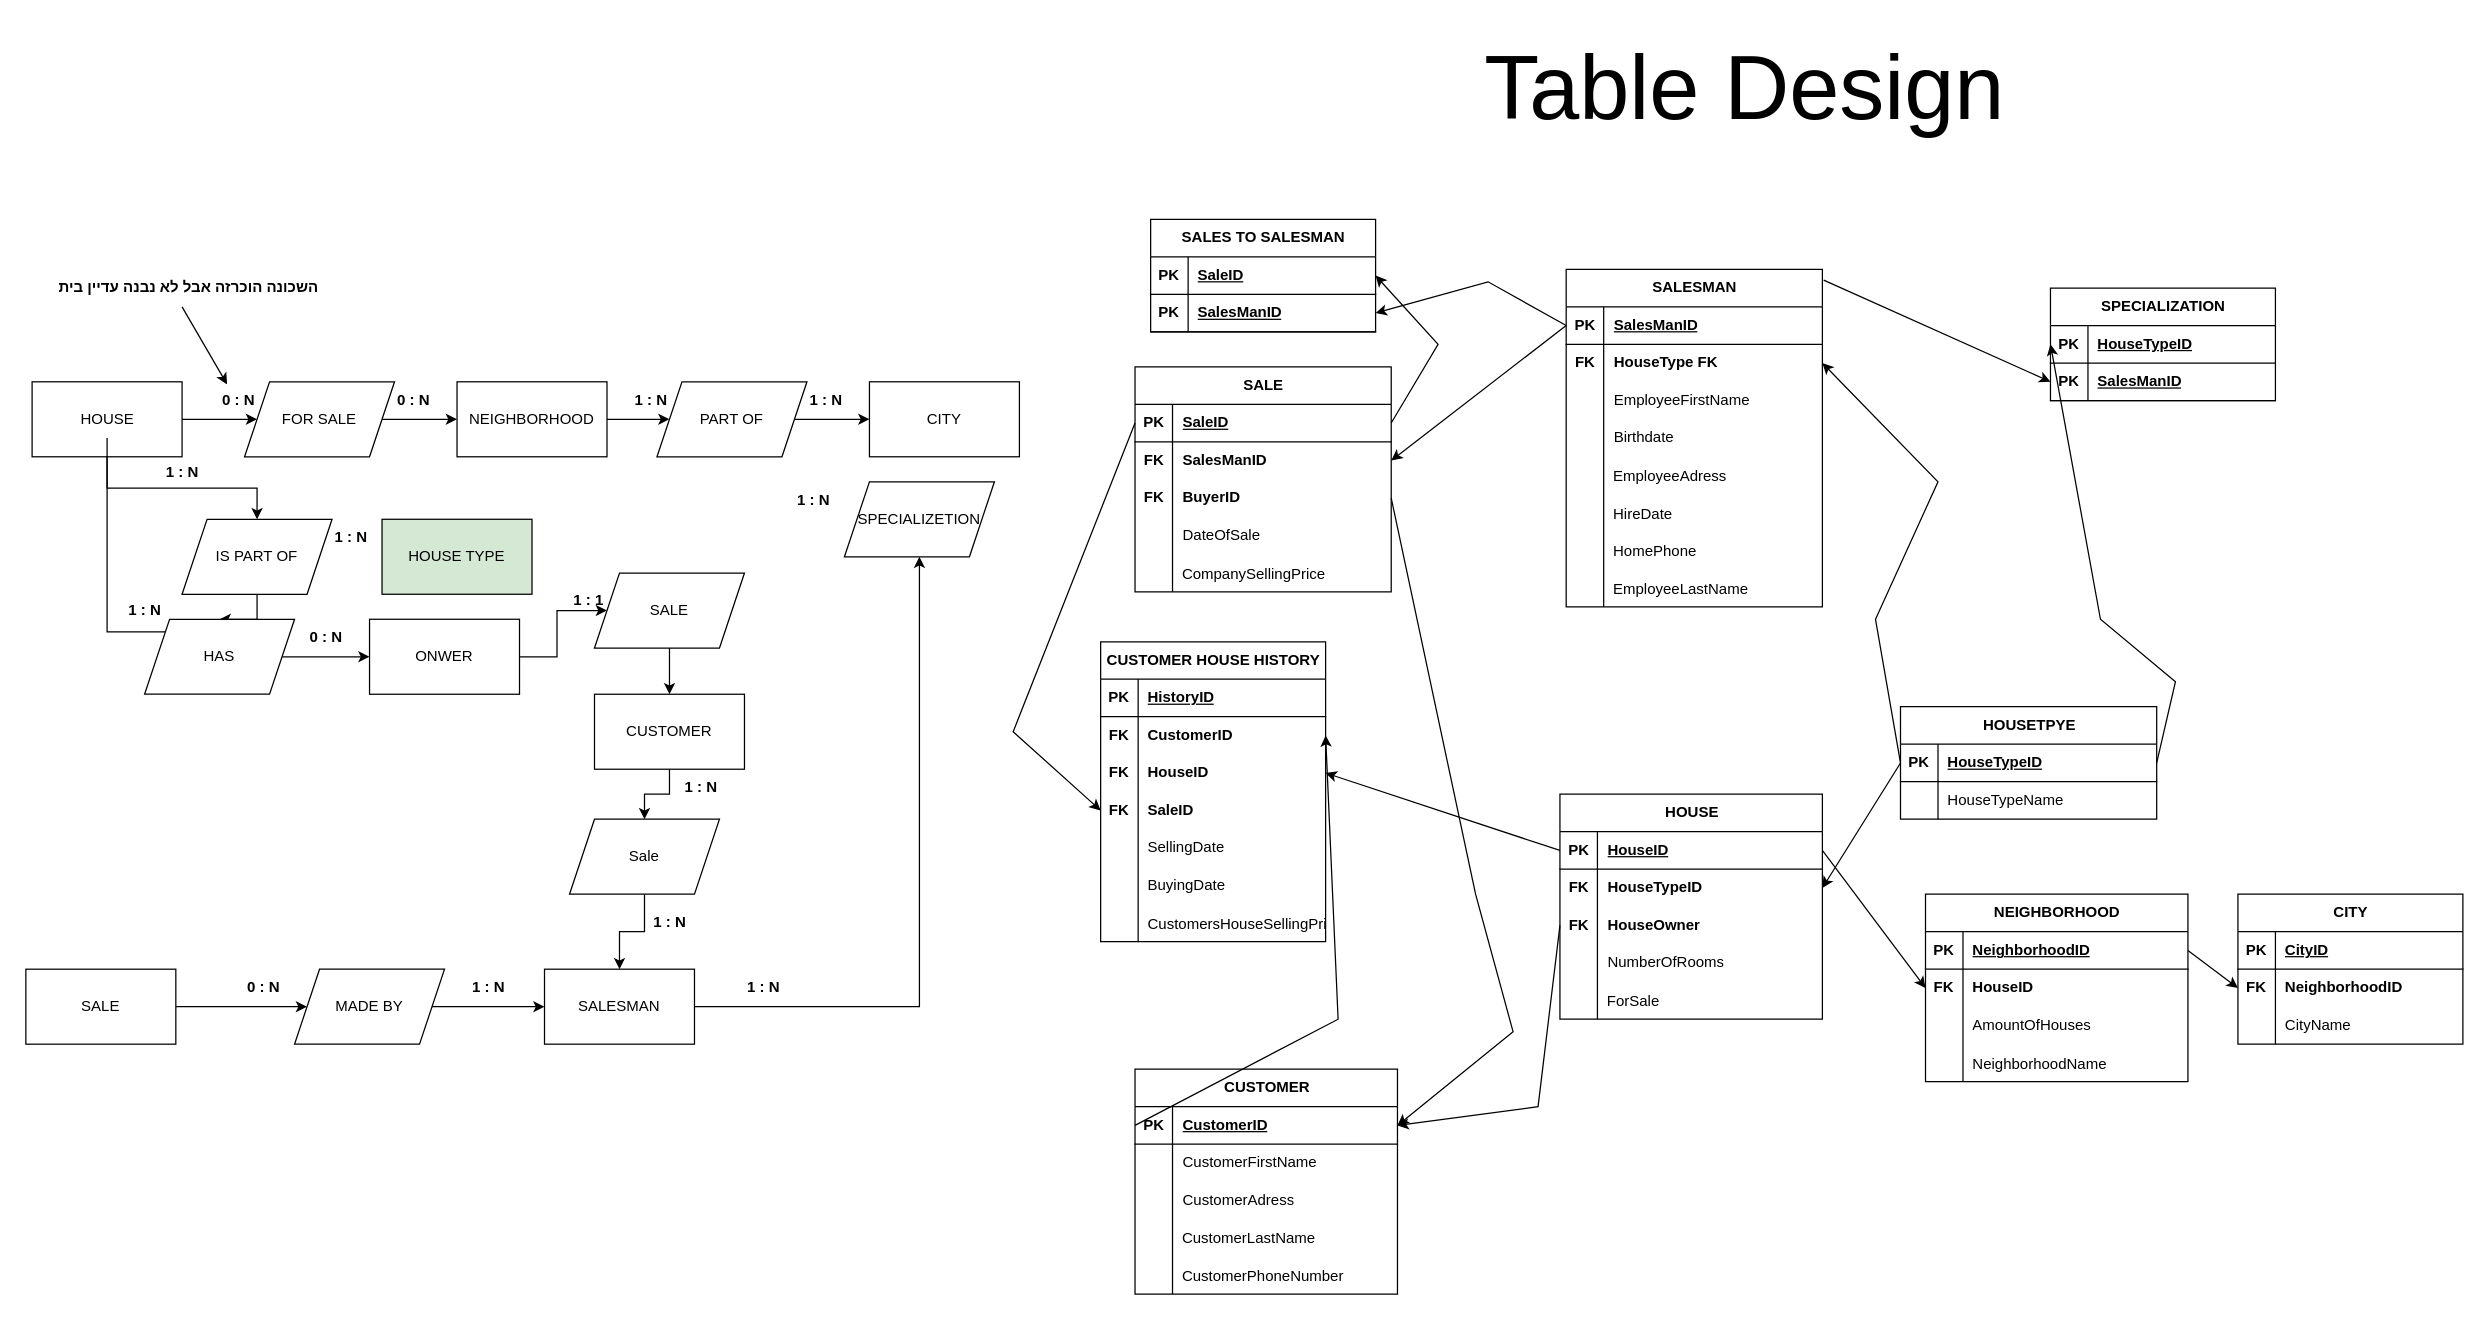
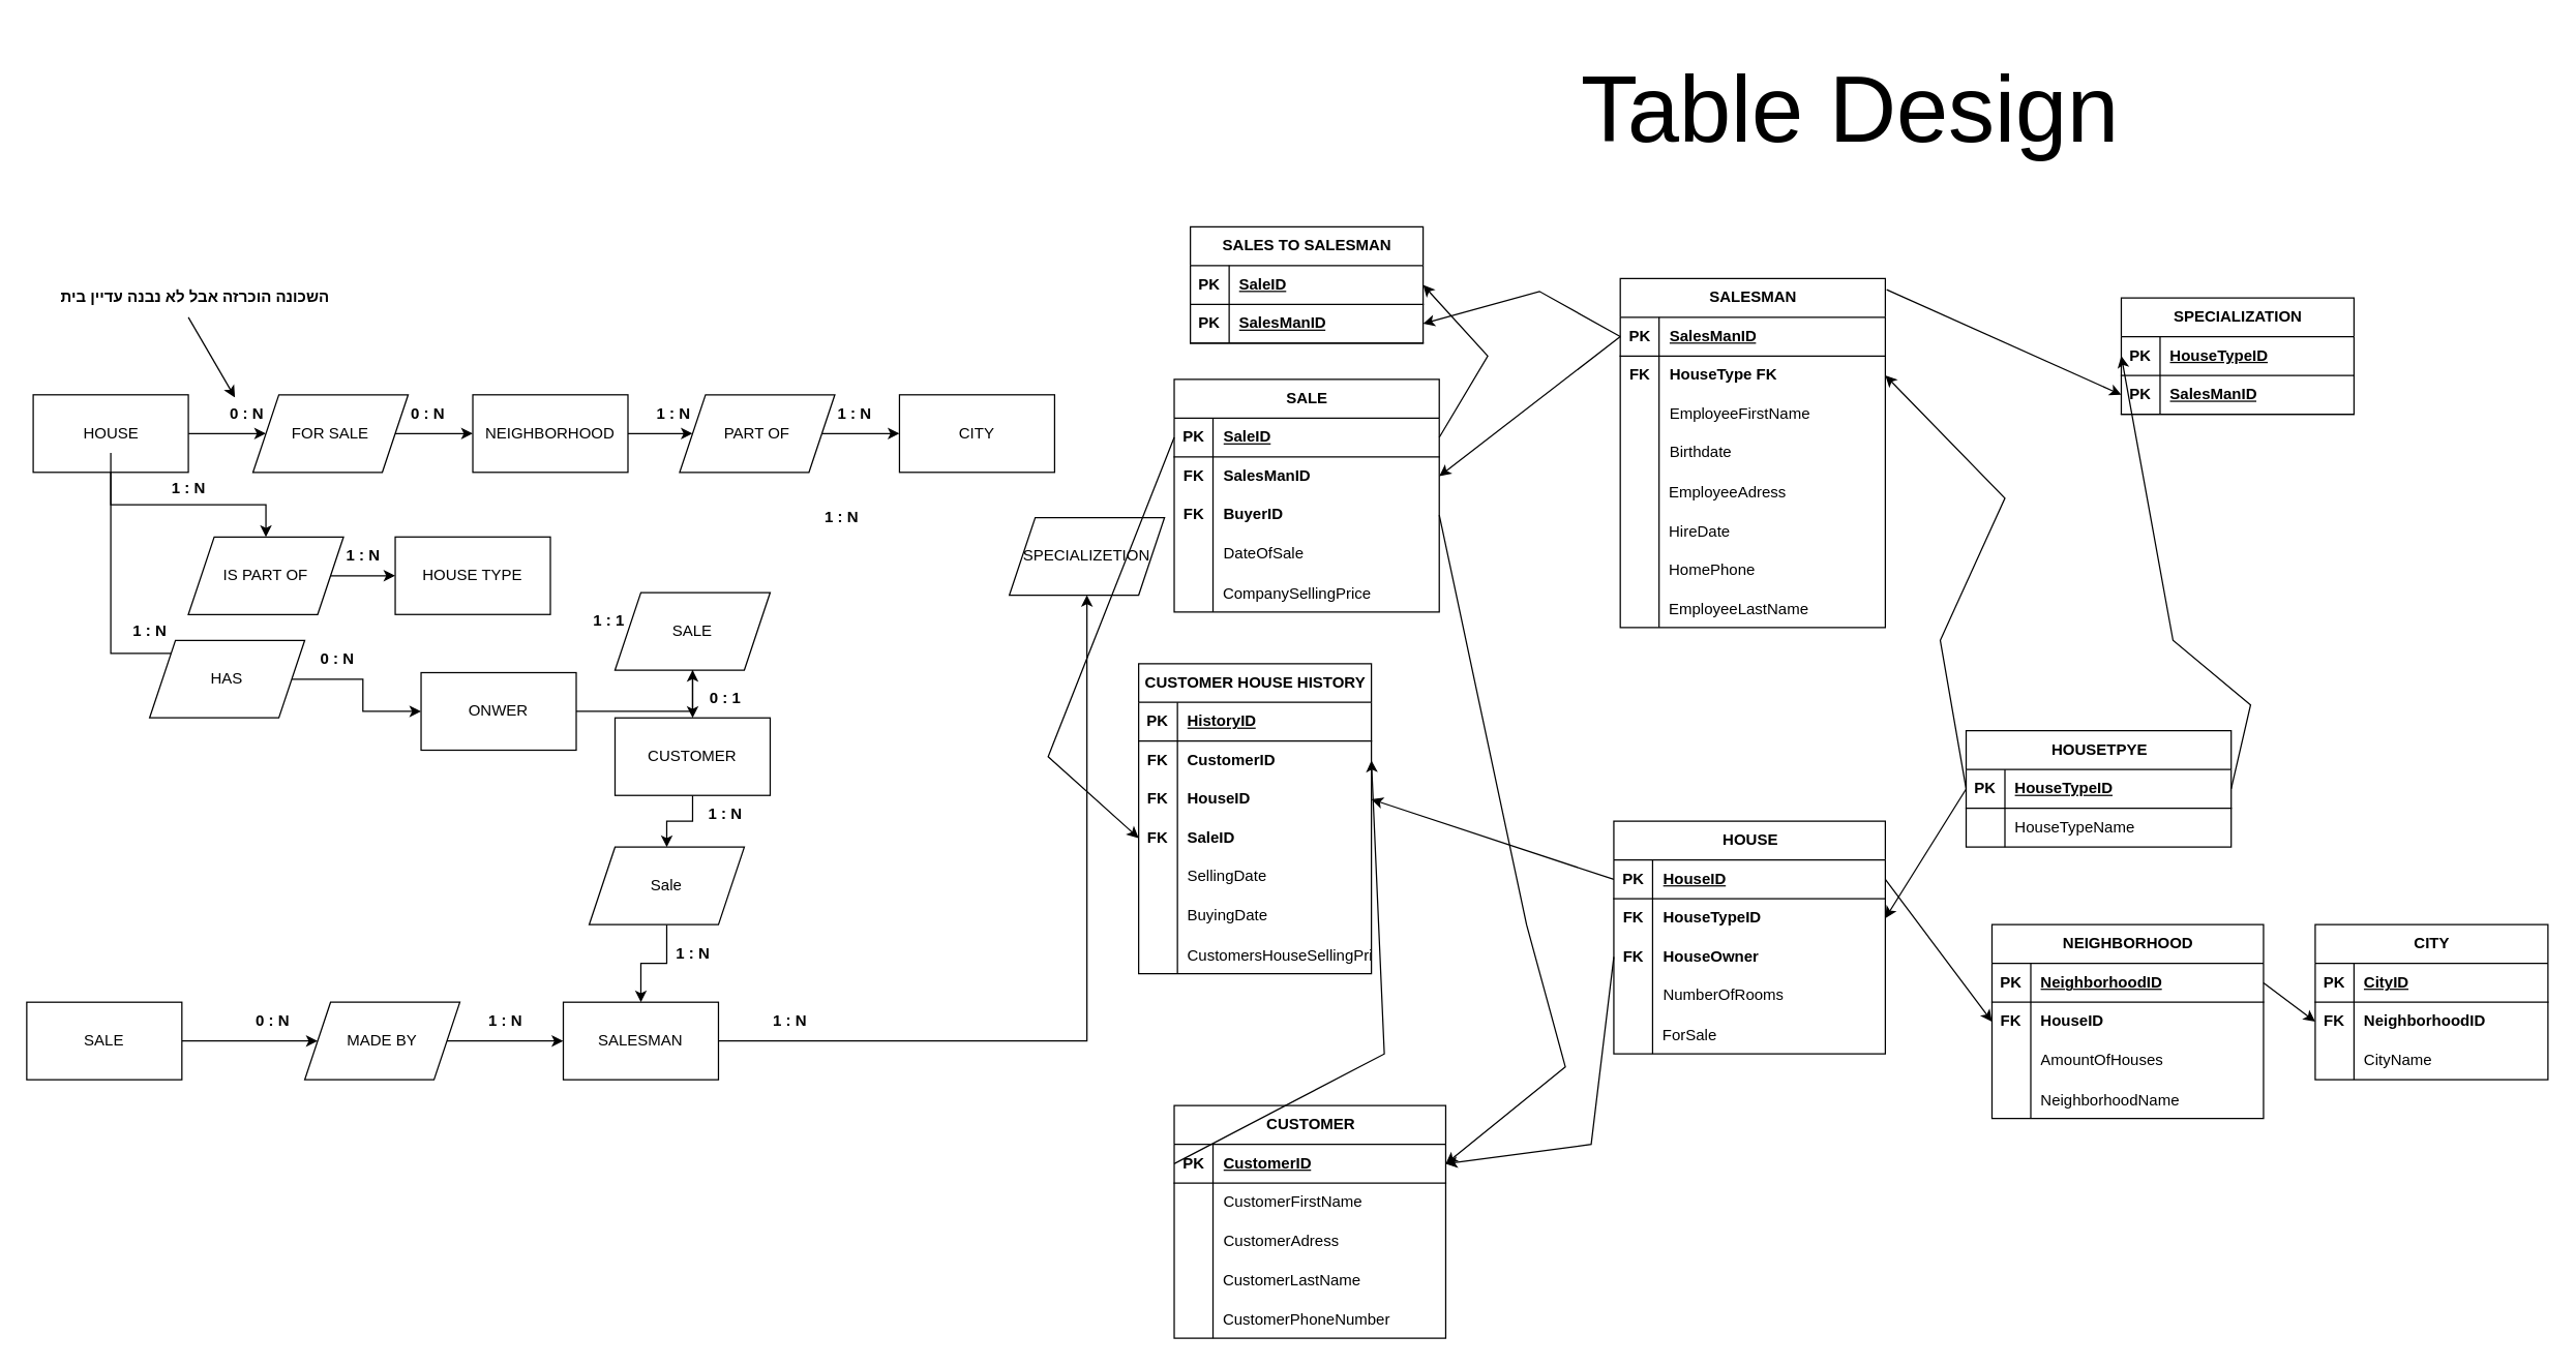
- <mxCell id="148" value="&lt;font style=&quot;font-size: 72px;&quot;&gt;Table Design&lt;/font&gt;" style="text;html=1;align=center;verticalAlign=middle;resizable=0;points=[];autosize=1;strokeColor=none;fillColor=none;" parent="1" vertex="1"><mxGeometry x="1175" y="20" width="440" height="100" as="geometry" /></mxCell>
+ <mxCell id="148" value="&lt;font style=&quot;font-size: 72px;&quot;&gt;Table Design&lt;/font&gt;" style="text;html=1;align=center;verticalAlign=middle;resizable=0;points=[];autosize=1;strokeColor=none;fillColor=none;" parent="1" vertex="1"><mxGeometry x="1210" y="35" width="440" height="100" as="geometry" /></mxCell>
- <mxCell id="29" value="SPECIALIZETION" style="shape=parallelogram;perimeter=parallelogramPerimeter;whiteSpace=wrap;html=1;fixedSize=1;" parent="1" vertex="1"><mxGeometry x="675" y="385" width="120" height="60" as="geometry" /></mxCell>
+ <mxCell id="29" value="SPECIALIZETION" style="shape=parallelogram;perimeter=parallelogramPerimeter;whiteSpace=wrap;html=1;fixedSize=1;" parent="1" vertex="1"><mxGeometry x="780" y="400" width="120" height="60" as="geometry" /></mxCell>
- <mxCell id="18" value="HOUSE TYPE&lt;br&gt;" style="whiteSpace=wrap;html=1;rounded=0;fillColor=#d5e8d4;" parent="1" vertex="1"><mxGeometry x="305" y="415" width="120" height="60" as="geometry" /></mxCell>
+ <mxCell id="18" value="HOUSE TYPE&lt;br&gt;" style="whiteSpace=wrap;html=1;rounded=0;" parent="1" vertex="1"><mxGeometry x="305" y="415" width="120" height="60" as="geometry" /></mxCell>
- <mxCell id="16" value="" style="edgeStyle=orthogonalEdgeStyle;rounded=0;orthogonalLoop=1;jettySize=auto;html=1;" parent="1" source="17" target="20" edge="1"><mxGeometry relative="1" as="geometry" /></mxCell>
+ <mxCell id="16" value="" style="edgeStyle=orthogonalEdgeStyle;rounded=0;orthogonalLoop=1;jettySize=auto;html=1;" parent="1" source="17" target="18" edge="1"><mxGeometry relative="1" as="geometry" /></mxCell>
- <mxCell id="22" value="ONWER" style="whiteSpace=wrap;html=1;" parent="1" vertex="1"><mxGeometry x="295" y="495" width="120" height="60" as="geometry" /></mxCell>
+ <mxCell id="22" value="ONWER" style="whiteSpace=wrap;html=1;" parent="1" vertex="1"><mxGeometry x="325" y="520" width="120" height="60" as="geometry" /></mxCell>
+ <mxCell id="48" value="&lt;b&gt;0 : 1&lt;/b&gt;" style="text;html=1;align=center;verticalAlign=middle;resizable=0;points=[];autosize=1;strokeColor=none;fillColor=none;" parent="1" vertex="1"><mxGeometry x="535" y="525" width="50" height="30" as="geometry" /></mxCell>
